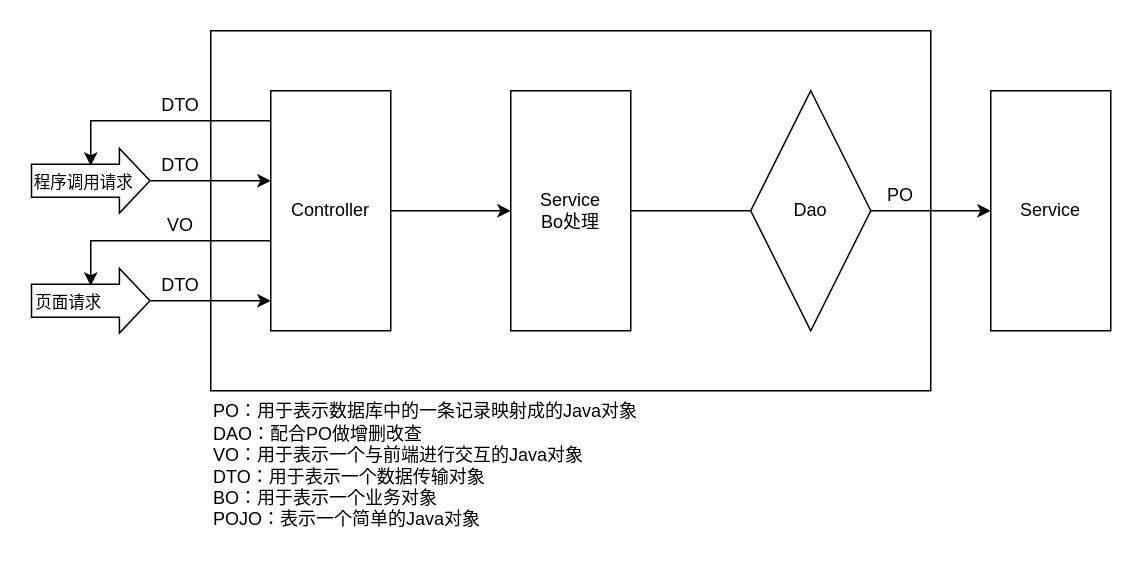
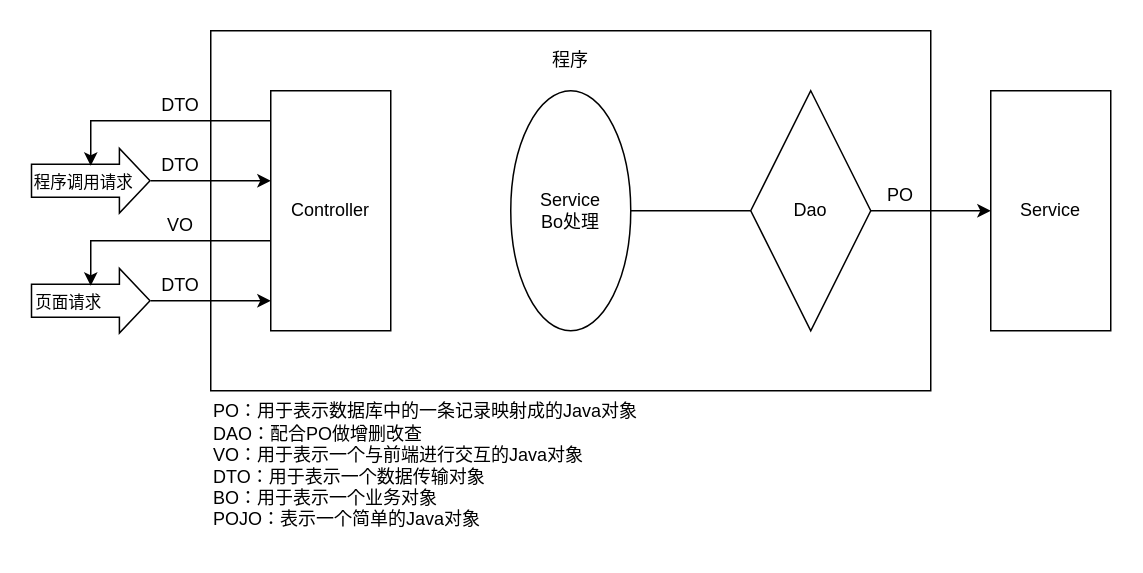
+ <mxCell id="15" value="程序" style="text;html=1;strokeColor=none;fillColor=none;align=center;verticalAlign=middle;whiteSpace=wrap;rounded=0;" parent="1" vertex="1"><mxGeometry x="350" y="20" width="60" height="40" as="geometry" /></mxCell>
- <mxCell id="9" value="" style="edgeStyle=orthogonalEdgeStyle;rounded=0;orthogonalLoop=1;jettySize=auto;html=1;" parent="1" source="10" target="12" edge="1"><mxGeometry relative="1" as="geometry" /></mxCell>
- <mxCell id="12" value="Service&lt;br&gt;Bo处理" style="rounded=0;whiteSpace=wrap;html=1;" parent="1" vertex="1"><mxGeometry x="340" y="60" width="80" height="160" as="geometry" /></mxCell>
+ <mxCell id="12" value="Service&lt;br&gt;Bo处理" style="ellipse;whiteSpace=wrap;html=1;" parent="1" vertex="1"><mxGeometry x="340" y="60" width="80" height="160" as="geometry" /></mxCell>
